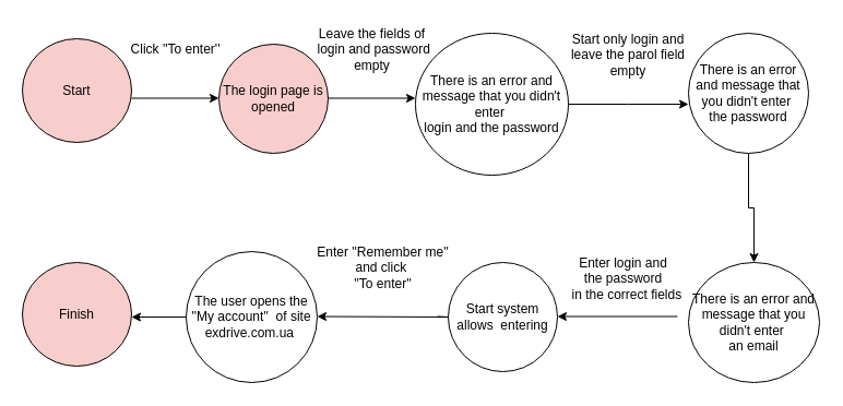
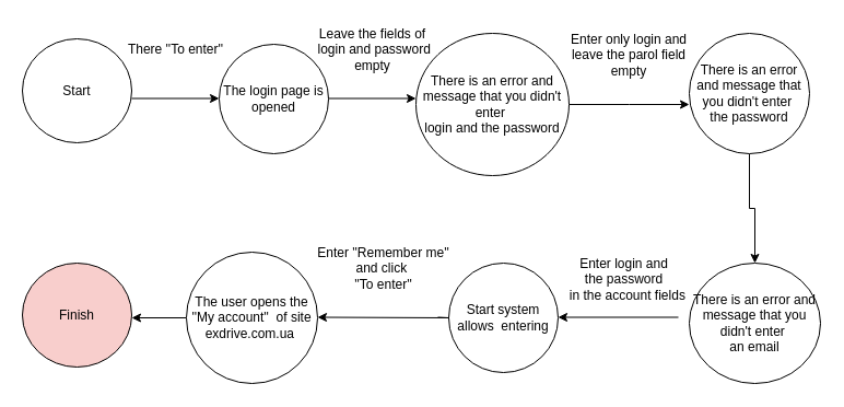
- <mxCell id="5" value="&lt;span style=&quot;&quot;&gt;Click ''To enter''&lt;/span&gt;" style="text;html=1;align=center;verticalAlign=middle;resizable=0;points=[];autosize=1;strokeColor=none;fillColor=none;" parent="1" vertex="1"><mxGeometry x="110" y="35" width="100" height="20" as="geometry" /></mxCell>
+ <mxCell id="5" value="&lt;span style=&quot;&quot;&gt;There ''To enter''&lt;/span&gt;" style="text;html=1;align=center;verticalAlign=middle;resizable=0;points=[];autosize=1;strokeColor=none;fillColor=none;" parent="1" vertex="1"><mxGeometry x="110" y="35" width="100" height="20" as="geometry" /></mxCell>
- <mxCell id="13" value="Start only login and leave the parol field empty" style="text;html=1;strokeColor=none;fillColor=none;align=center;verticalAlign=middle;whiteSpace=wrap;rounded=0;" parent="1" vertex="1"><mxGeometry x="520" y="35" width="110" height="30" as="geometry" /></mxCell>
+ <mxCell id="13" value="Enter only login and leave the parol field empty" style="text;html=1;strokeColor=none;fillColor=none;align=center;verticalAlign=middle;whiteSpace=wrap;rounded=0;" parent="1" vertex="1"><mxGeometry x="520" y="35" width="110" height="30" as="geometry" /></mxCell>
- <mxCell id="2" value="Start" style="ellipse;whiteSpace=wrap;html=1;fillColor=#f8cecc;" parent="1" vertex="1"><mxGeometry y="35" width="100" height="95" as="geometry" x="20" /></mxCell>
+ <mxCell id="2" value="Start" style="ellipse;whiteSpace=wrap;html=1;" parent="1" vertex="1"><mxGeometry y="35" width="100" height="95" as="geometry" x="20" /></mxCell>
- <mxCell id="4" value="The login page is opened" style="ellipse;whiteSpace=wrap;html=1;fillColor=#f8cecc;" parent="1" vertex="1"><mxGeometry x="200" y="40" width="100" height="100" as="geometry" /></mxCell>
+ <mxCell id="4" value="The login page is opened" style="ellipse;whiteSpace=wrap;html=1;" parent="1" vertex="1"><mxGeometry x="200" y="40" width="100" height="100" as="geometry" /></mxCell>
- <mxCell id="16" value="&lt;span style=&quot;&quot;&gt;Enter login and&lt;br&gt;the password&lt;br&gt;&amp;nbsp; in the correct fields&lt;/span&gt;" style="text;html=1;align=center;verticalAlign=middle;resizable=0;points=[];autosize=1;strokeColor=none;fillColor=none;" parent="1" vertex="1"><mxGeometry x="510" y="230" width="120" height="50" as="geometry" /></mxCell>
+ <mxCell id="16" value="&lt;span style=&quot;&quot;&gt;Enter login and&lt;br&gt;the password&lt;br&gt;&amp;nbsp; in the account fields&lt;/span&gt;" style="text;html=1;align=center;verticalAlign=middle;resizable=0;points=[];autosize=1;strokeColor=none;fillColor=none;" parent="1" vertex="1"><mxGeometry x="510" y="230" width="120" height="50" as="geometry" /></mxCell>
